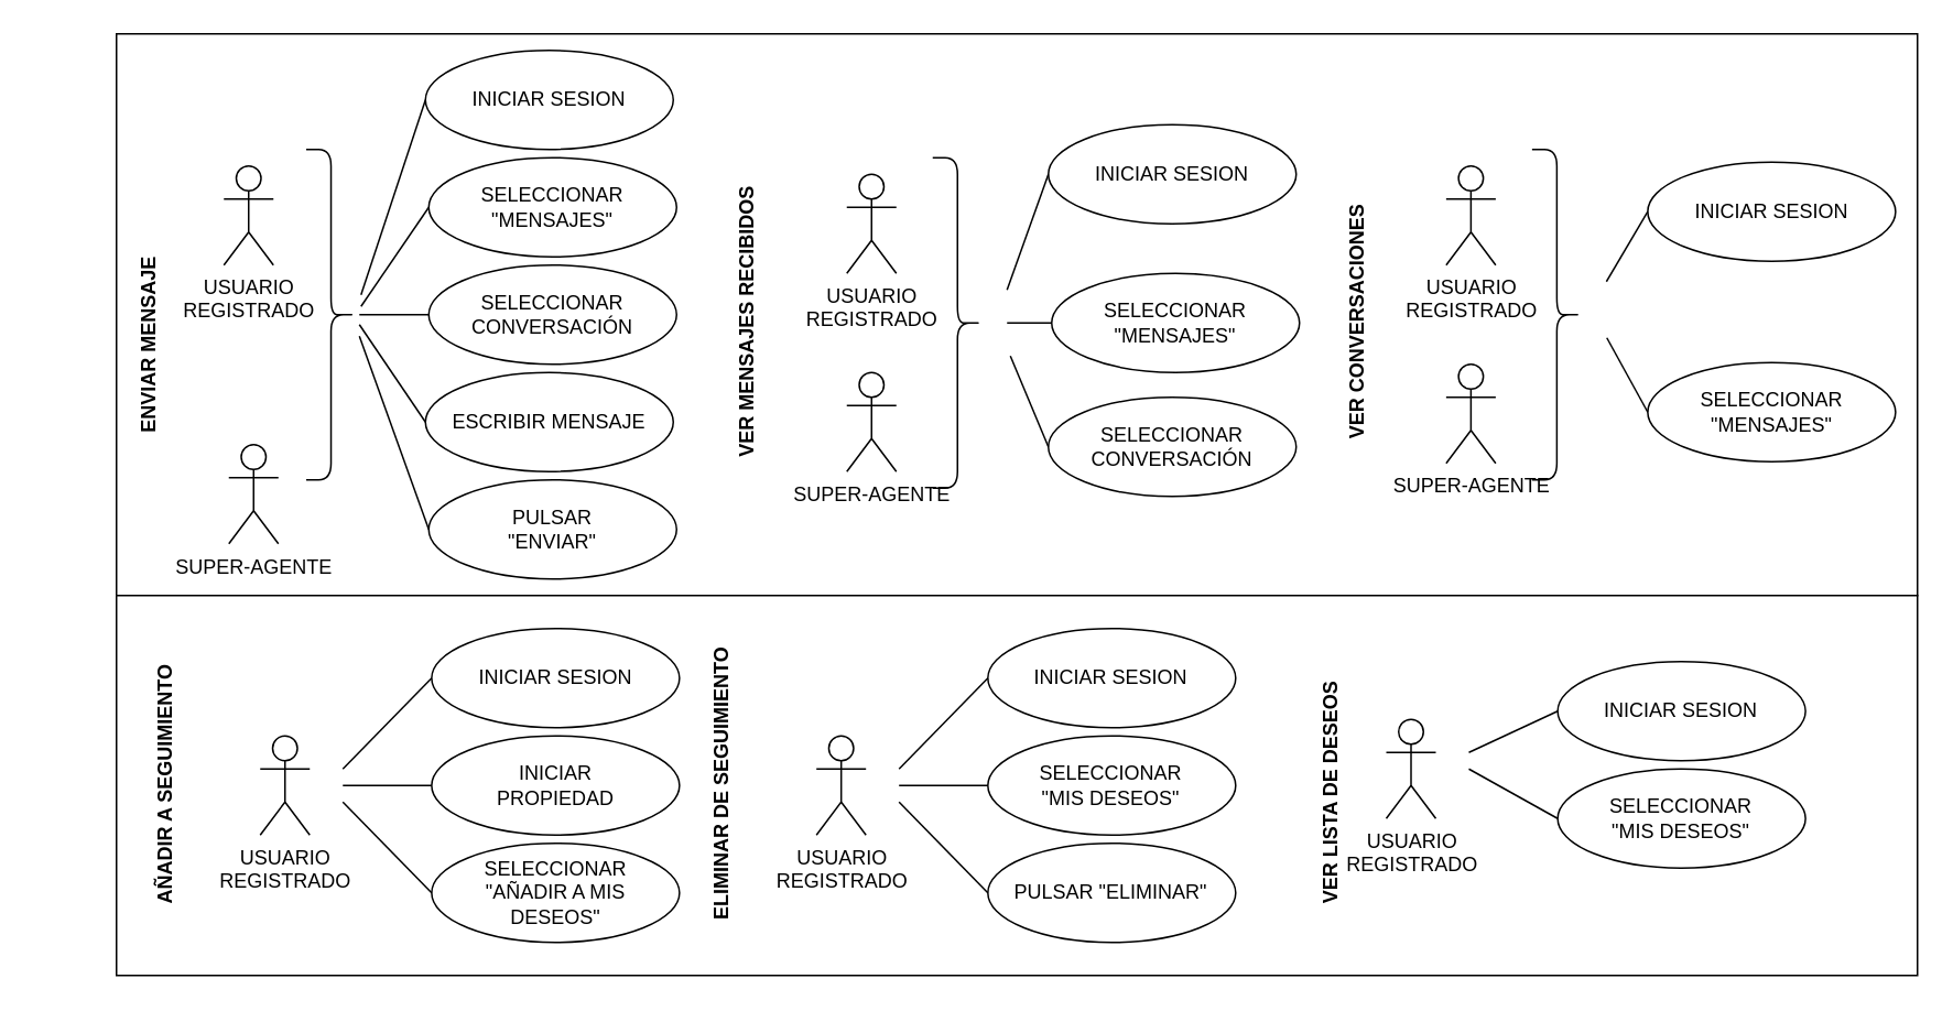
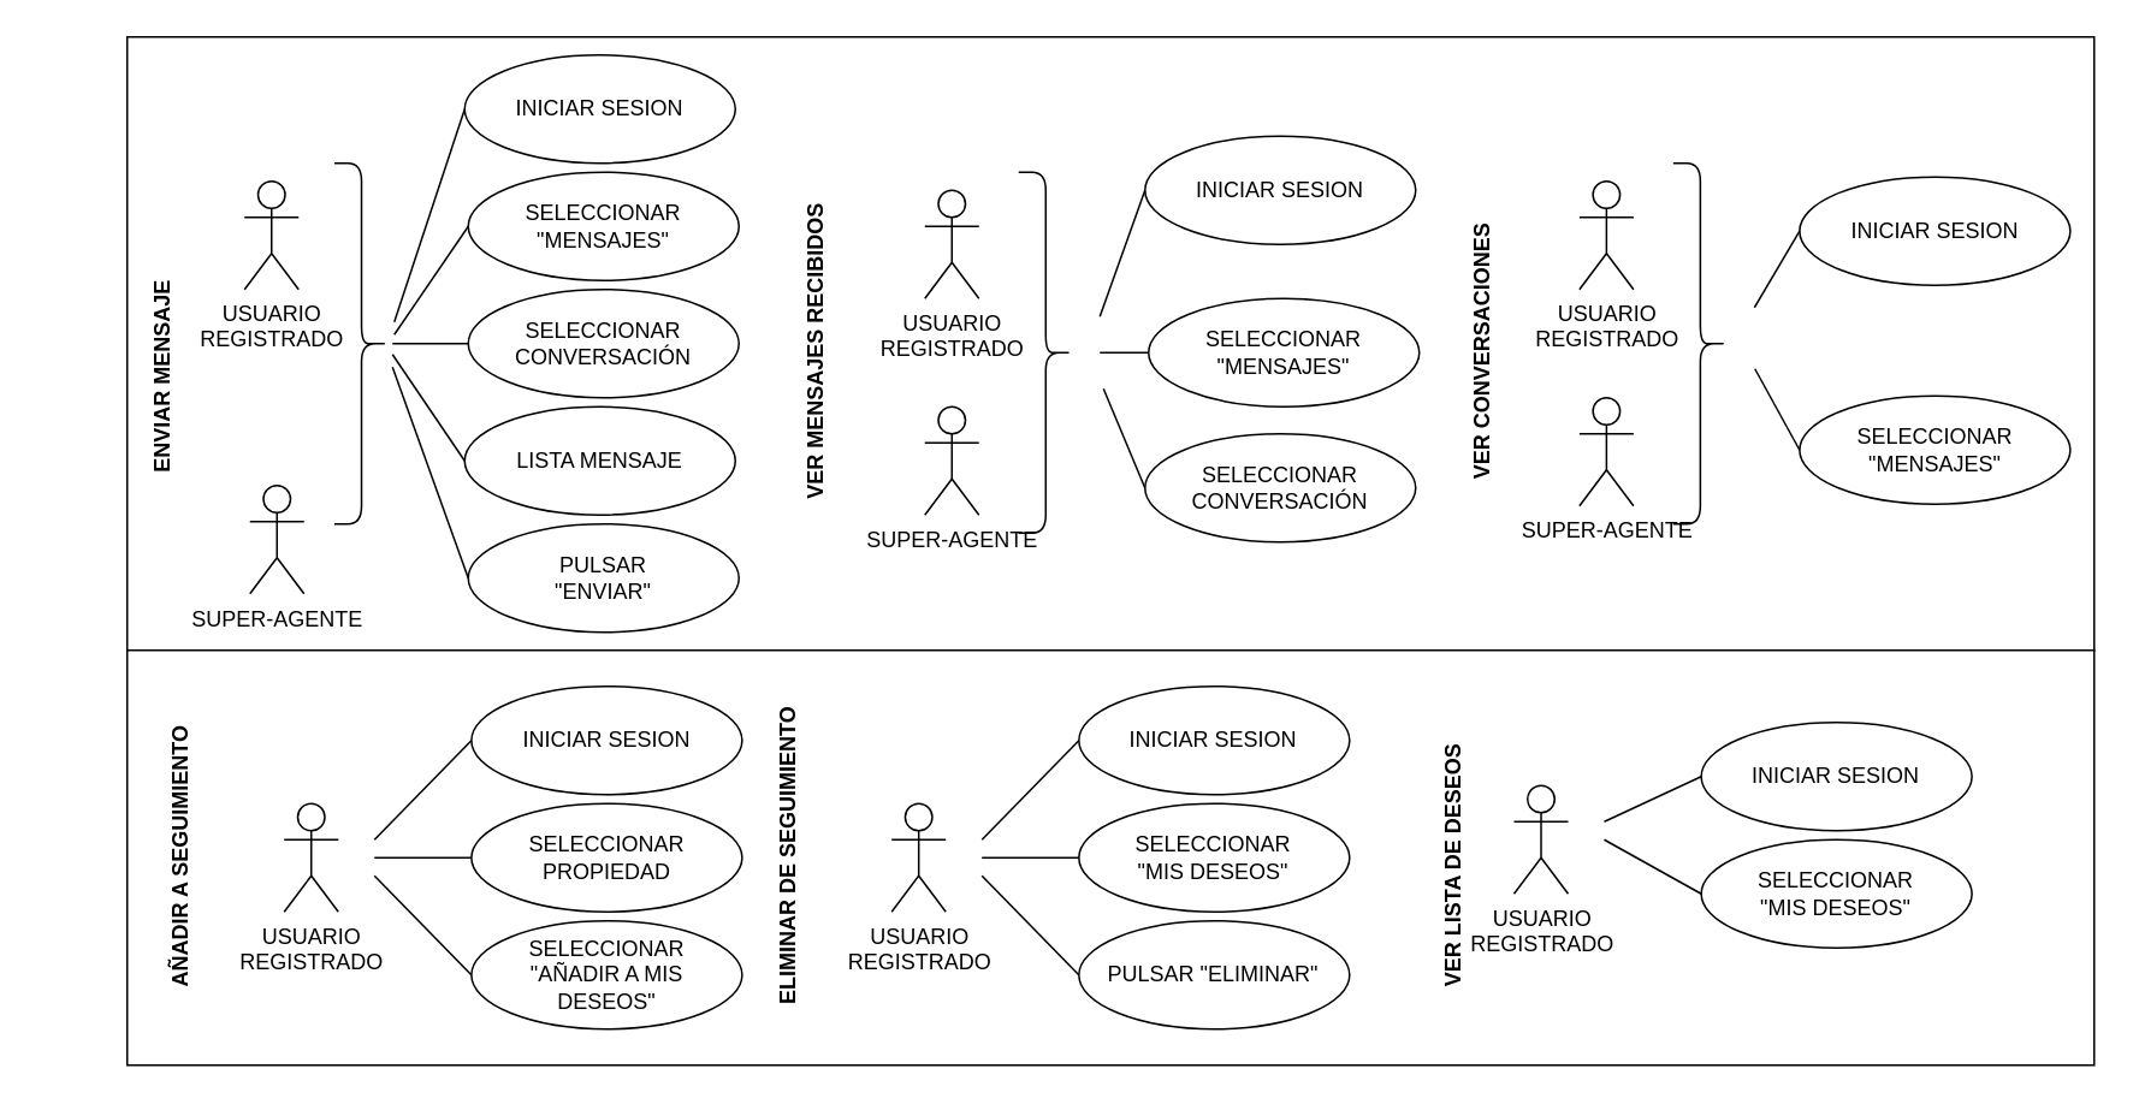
- <mxCell id="11" value="ESCRIBIR MENSAJE" style="ellipse;whiteSpace=wrap;html=1;" vertex="1" parent="1"><mxGeometry x="257" y="225" width="150" height="60" as="geometry" /></mxCell>
+ <mxCell id="11" value="LISTA MENSAJE" style="ellipse;whiteSpace=wrap;html=1;" vertex="1" parent="1"><mxGeometry x="257" y="225" width="150" height="60" as="geometry" /></mxCell>
- <mxCell id="36" value="INICIAR&lt;br&gt;PROPIEDAD" style="ellipse;whiteSpace=wrap;html=1;" vertex="1" parent="1"><mxGeometry x="260.75" y="445" width="150" height="60" as="geometry" /></mxCell>
+ <mxCell id="36" value="SELECCIONAR&lt;br&gt;PROPIEDAD" style="ellipse;whiteSpace=wrap;html=1;" vertex="1" parent="1"><mxGeometry x="260.75" y="445" width="150" height="60" as="geometry" /></mxCell>
